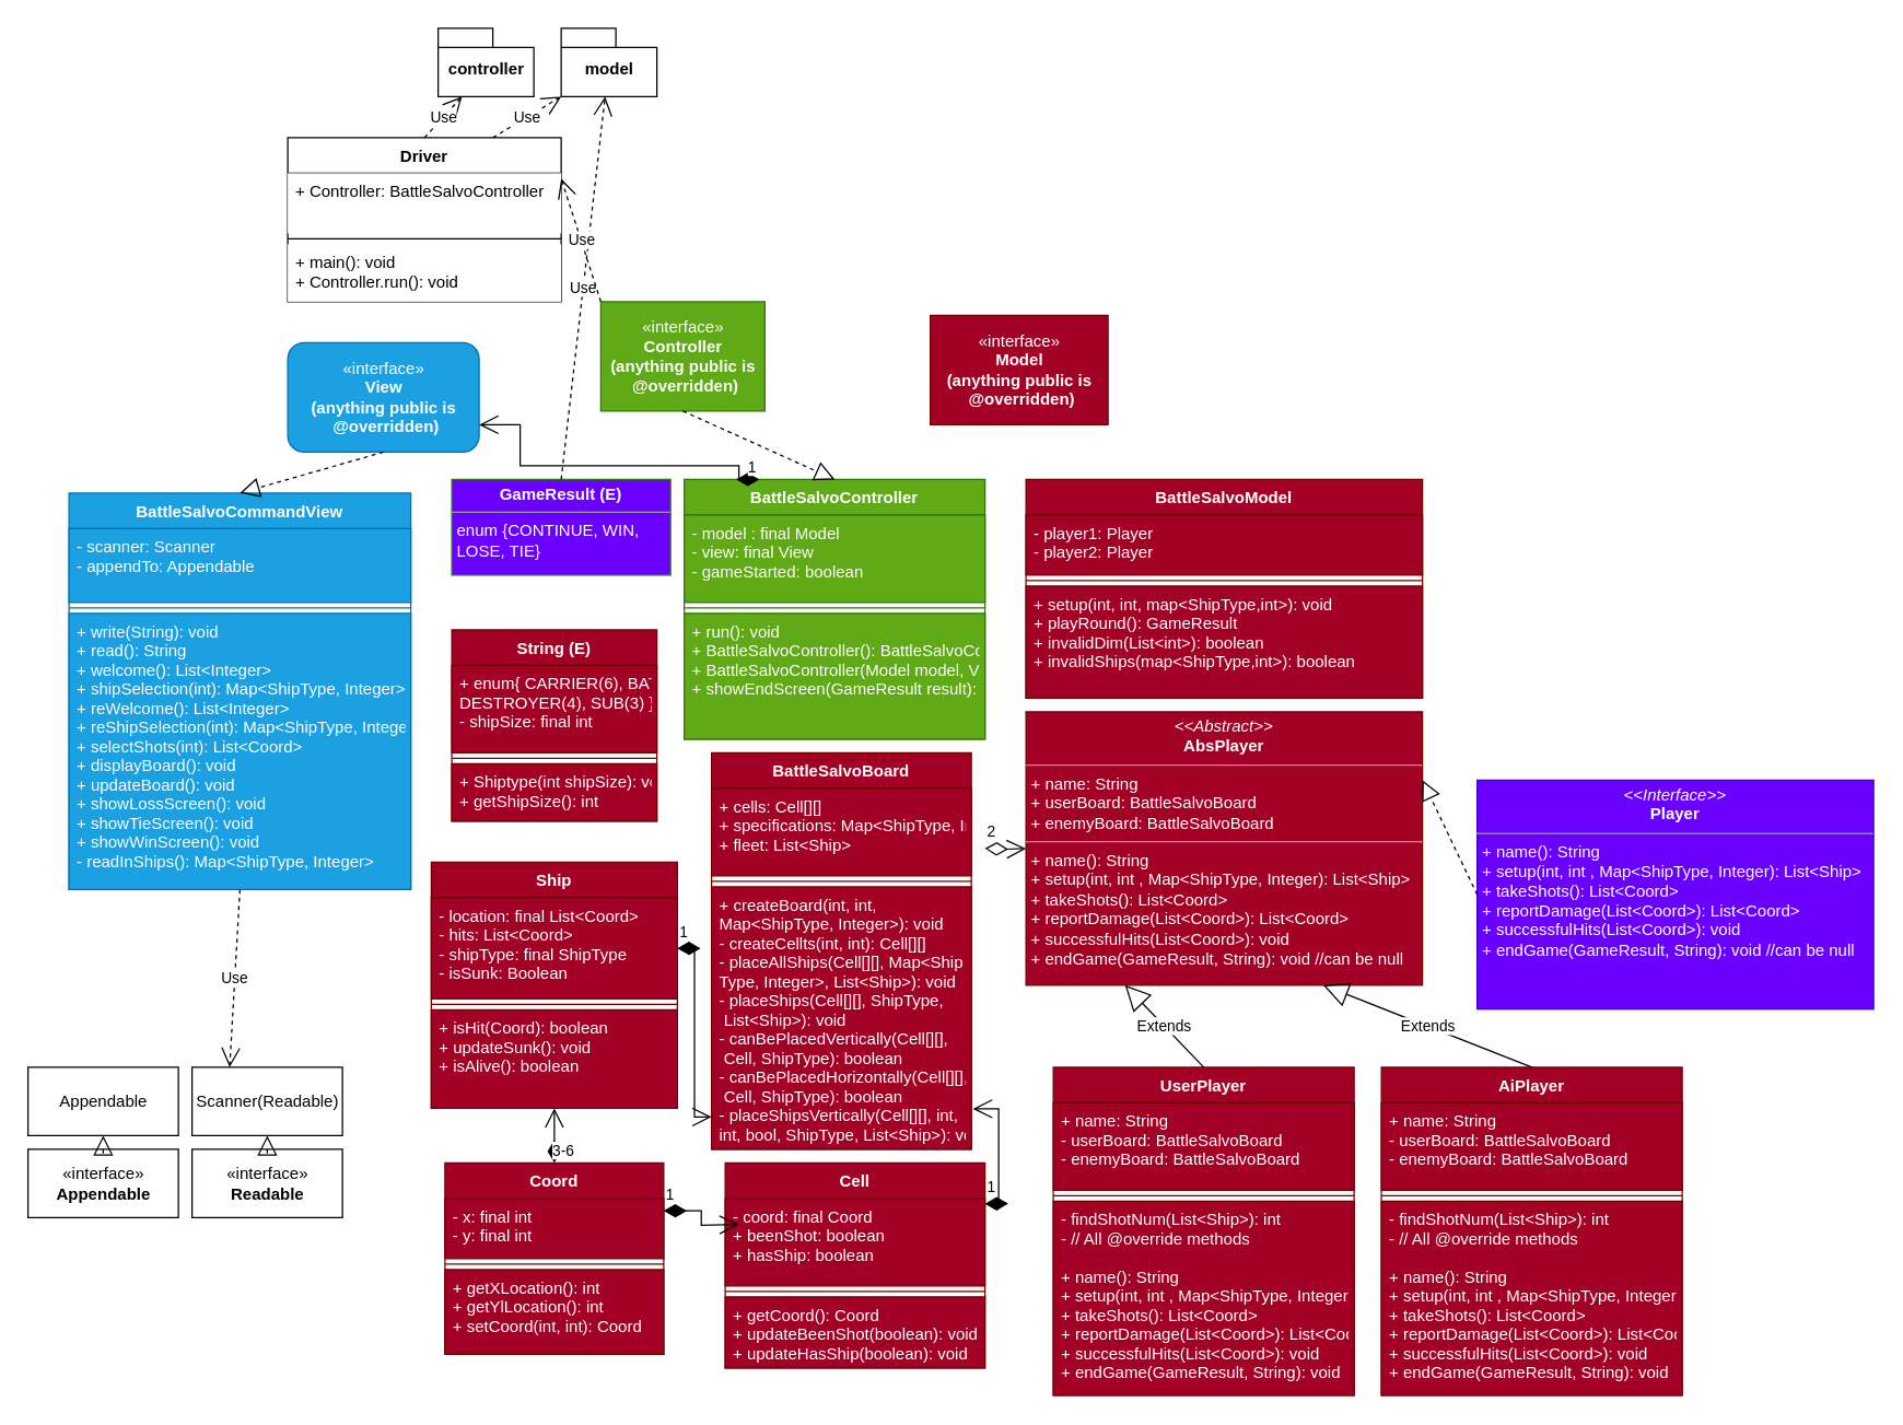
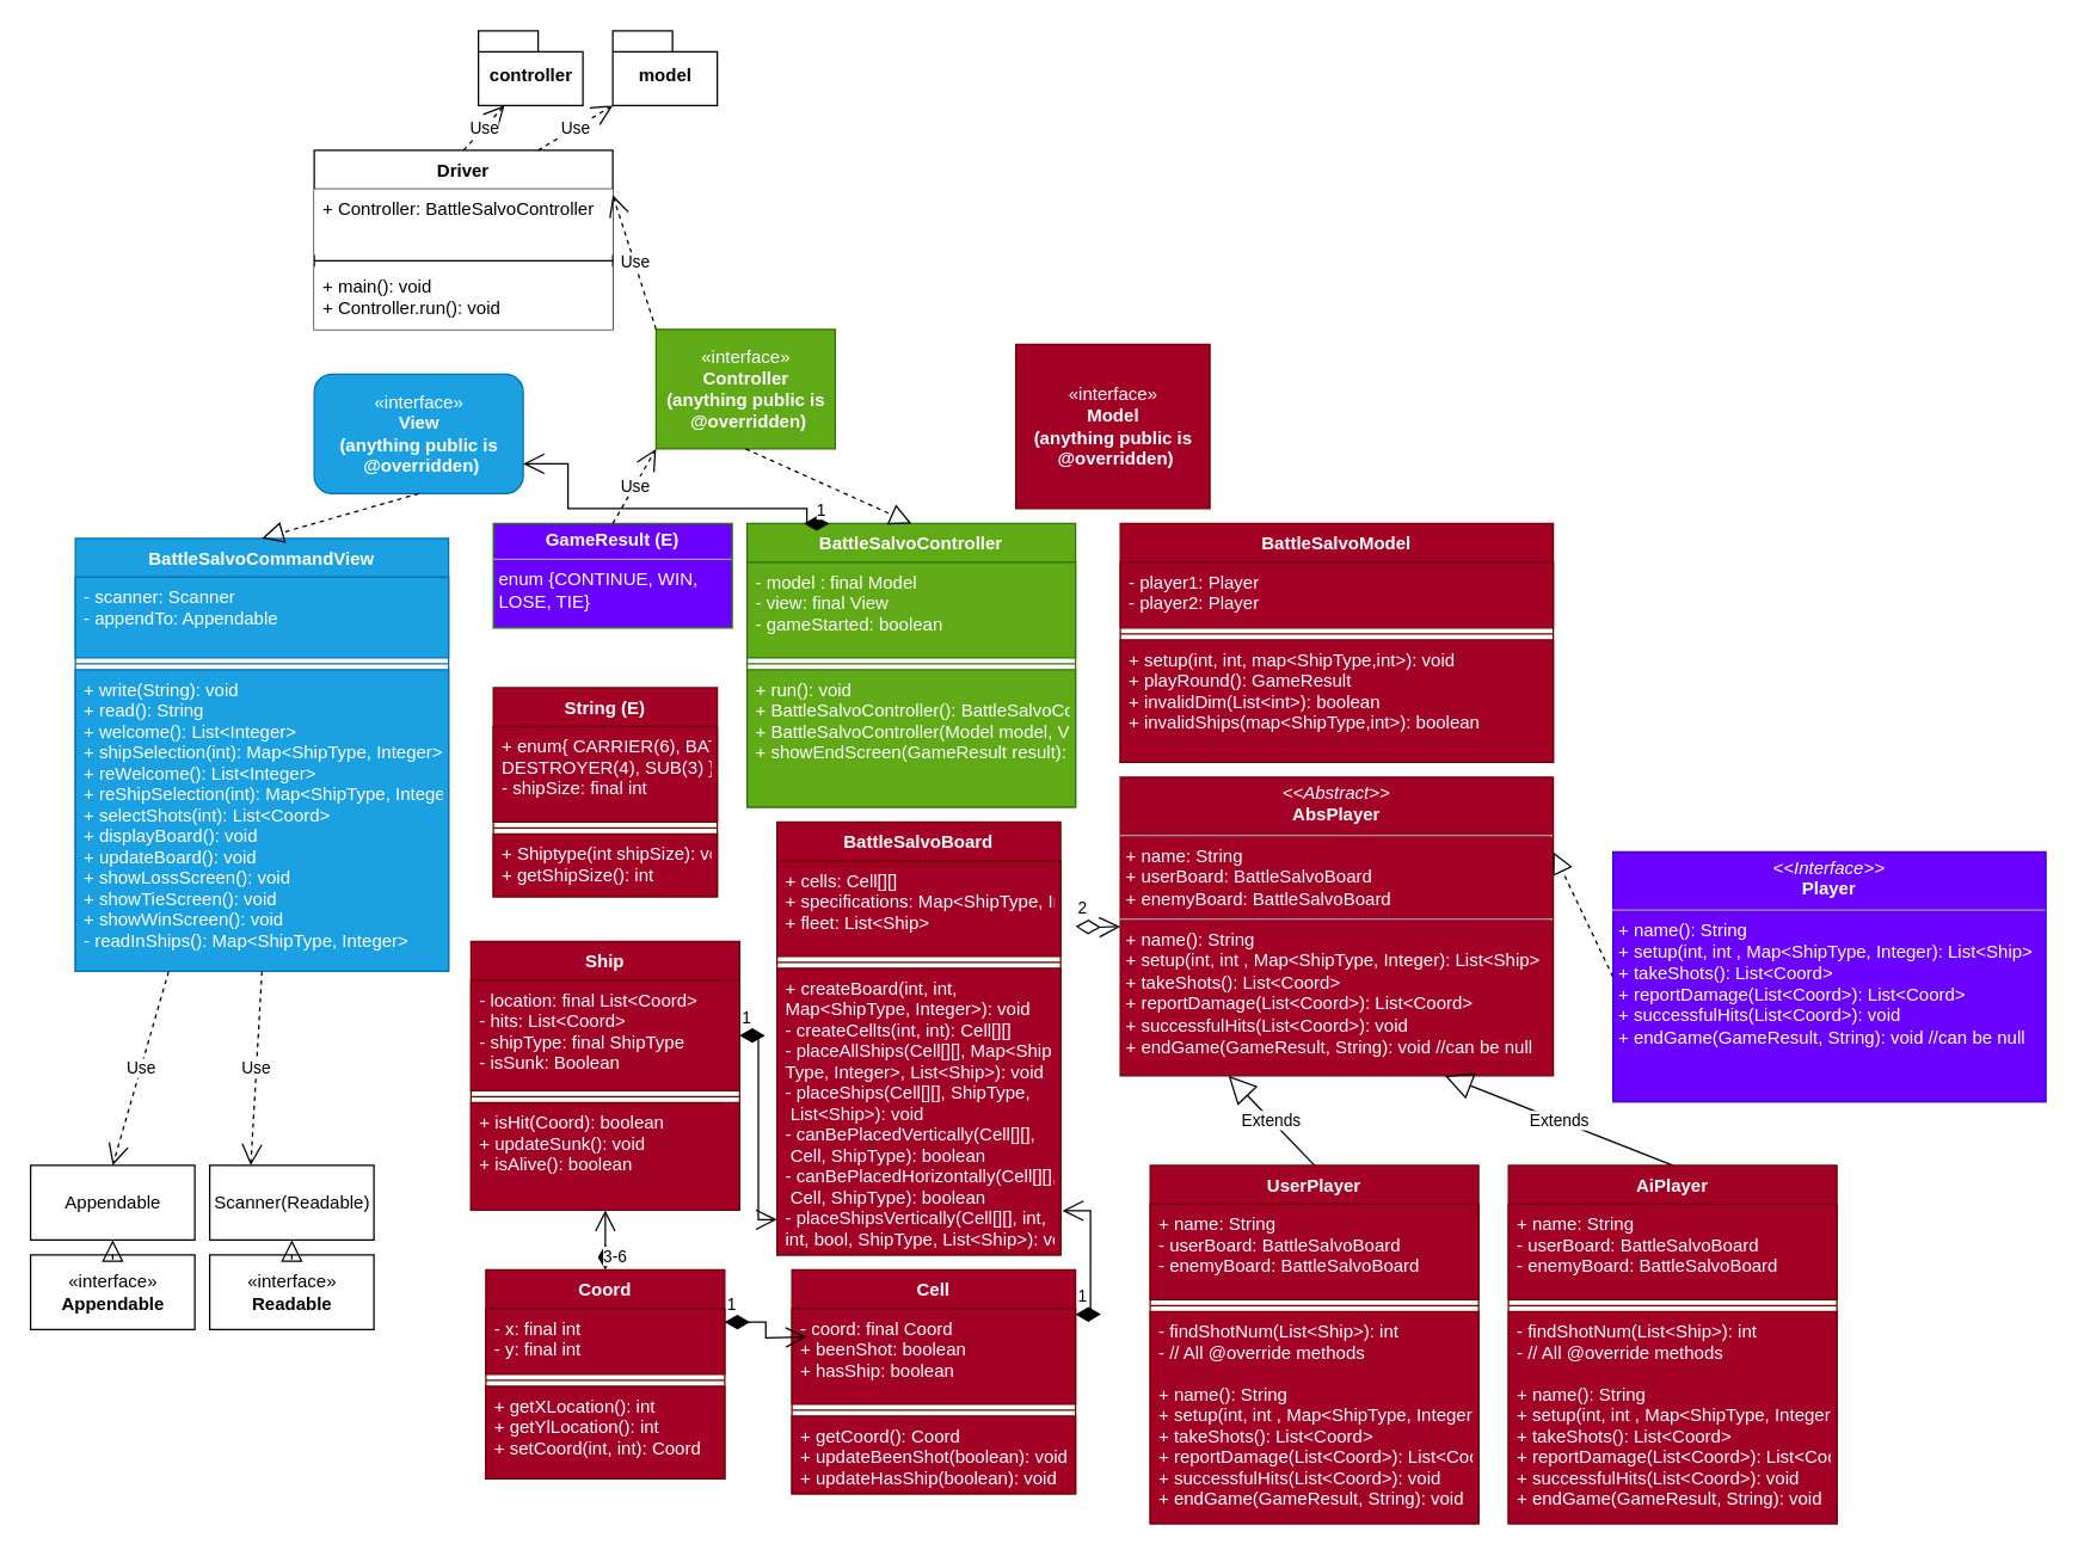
- <mxCell id="7" value="«interface»&lt;br&gt;&lt;b&gt;Model&lt;br&gt;&lt;/b&gt;&lt;b&gt;(anything public is&lt;br&gt;&amp;nbsp;@overridden)&lt;/b&gt;&lt;b&gt;&lt;br&gt;&lt;/b&gt;" style="html=1;fillColor=#a20025;fontColor=#ffffff;strokeColor=#6F0000;" parent="1" vertex="1"><mxGeometry x="680" y="230" width="130" height="80" as="geometry" /></mxCell>
+ <mxCell id="7" value="«interface»&lt;br&gt;&lt;b&gt;Model&lt;br&gt;&lt;/b&gt;&lt;b&gt;(anything public is&lt;br&gt;&amp;nbsp;@overridden)&lt;/b&gt;&lt;b&gt;&lt;br&gt;&lt;/b&gt;" style="html=1;fillColor=#a20025;fontColor=#ffffff;strokeColor=#6F0000;" parent="1" vertex="1"><mxGeometry x="680" y="230" width="130" height="110" as="geometry" /></mxCell>
- <mxCell id="25" value="Use" style="endArrow=open;endSize=12;dashed=1;html=1;rounded=0;exitX=0.5;exitY=0;exitDx=0;exitDy=0;" parent="1" source="24" target="23" edge="1"><mxGeometry width="160" relative="1" as="geometry"><mxPoint x="300" y="490" as="sourcePoint" /><mxPoint x="460" y="490" as="targetPoint" /></mxGeometry></mxCell>
+ <mxCell id="25" value="Use" style="endArrow=open;endSize=12;dashed=1;html=1;rounded=0;exitX=0.5;exitY=0;exitDx=0;exitDy=0;entryX=0;entryY=1;entryDx=0;entryDy=0;" parent="1" source="24" target="8" edge="1"><mxGeometry width="160" relative="1" as="geometry"><mxPoint x="300" y="490" as="sourcePoint" /><mxPoint x="460" y="490" as="targetPoint" /></mxGeometry></mxCell>
+ <mxCell id="19" value="Use" style="endArrow=open;endSize=12;dashed=1;html=1;rounded=0;exitX=0.25;exitY=1;exitDx=0;exitDy=0;entryX=0.5;entryY=0;entryDx=0;entryDy=0;" parent="1" source="9" target="13" edge="1"><mxGeometry width="160" relative="1" as="geometry"><mxPoint x="310" y="620" as="sourcePoint" /><mxPoint x="470" y="620" as="targetPoint" /></mxGeometry></mxCell>
